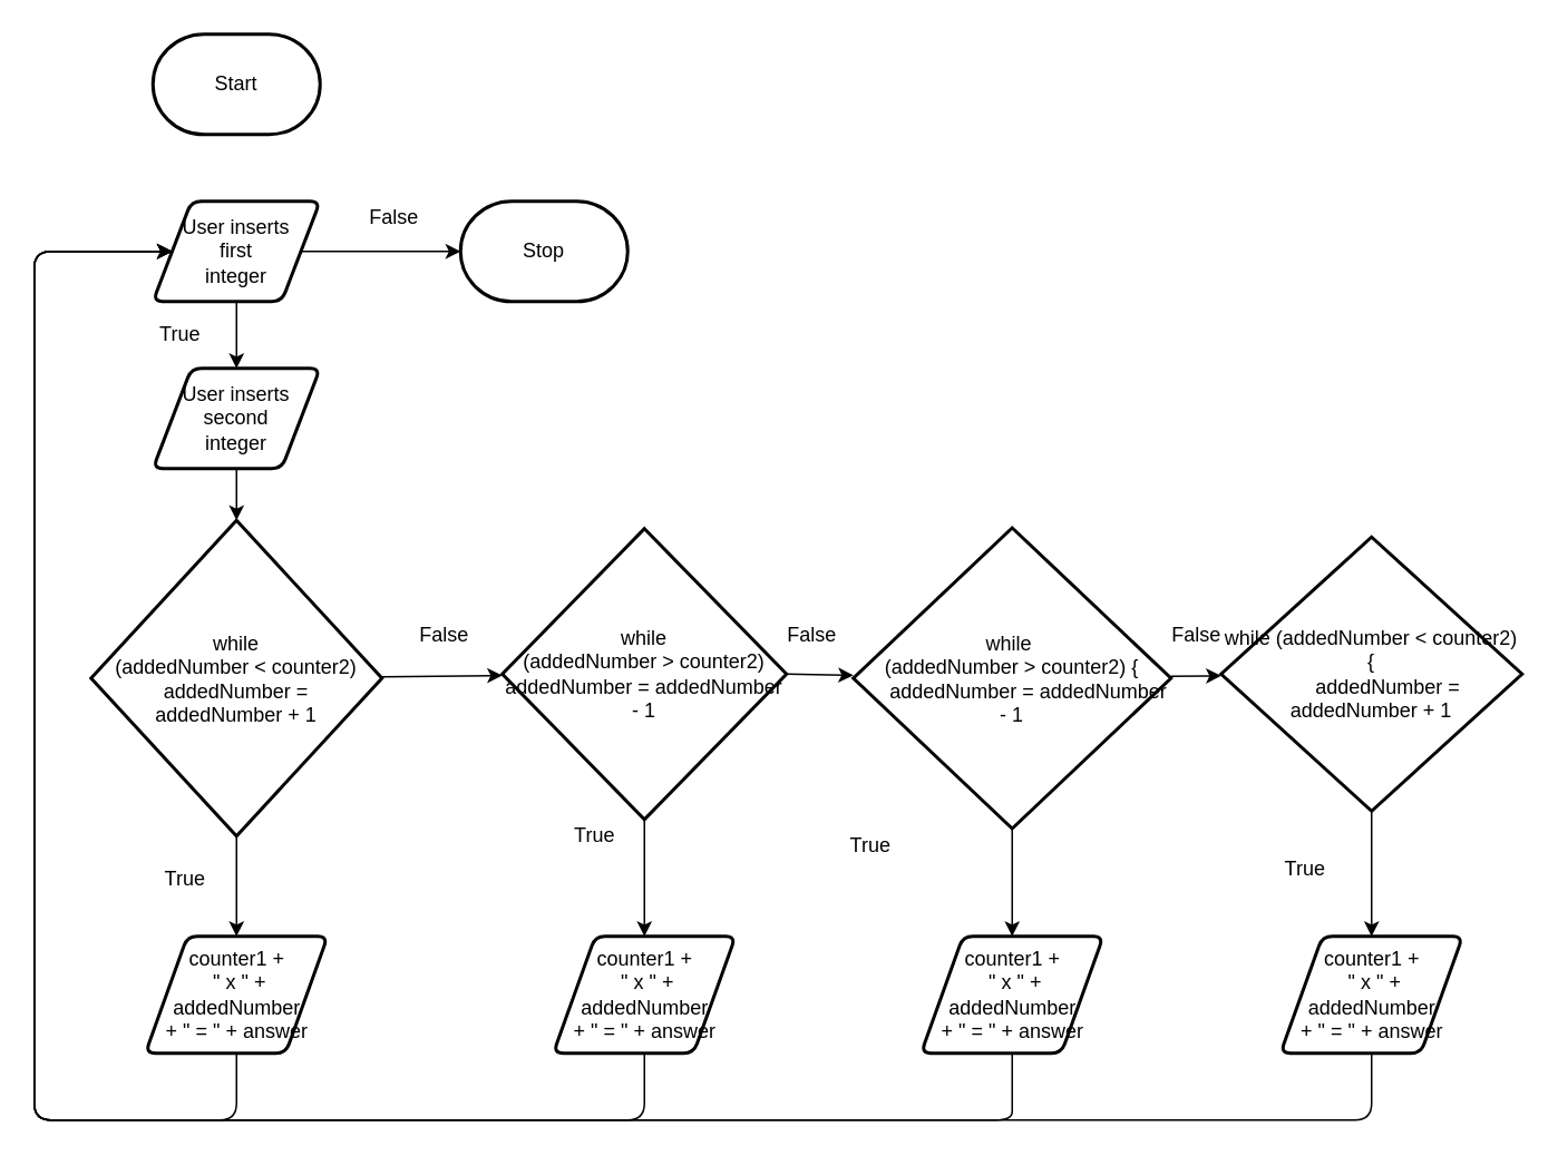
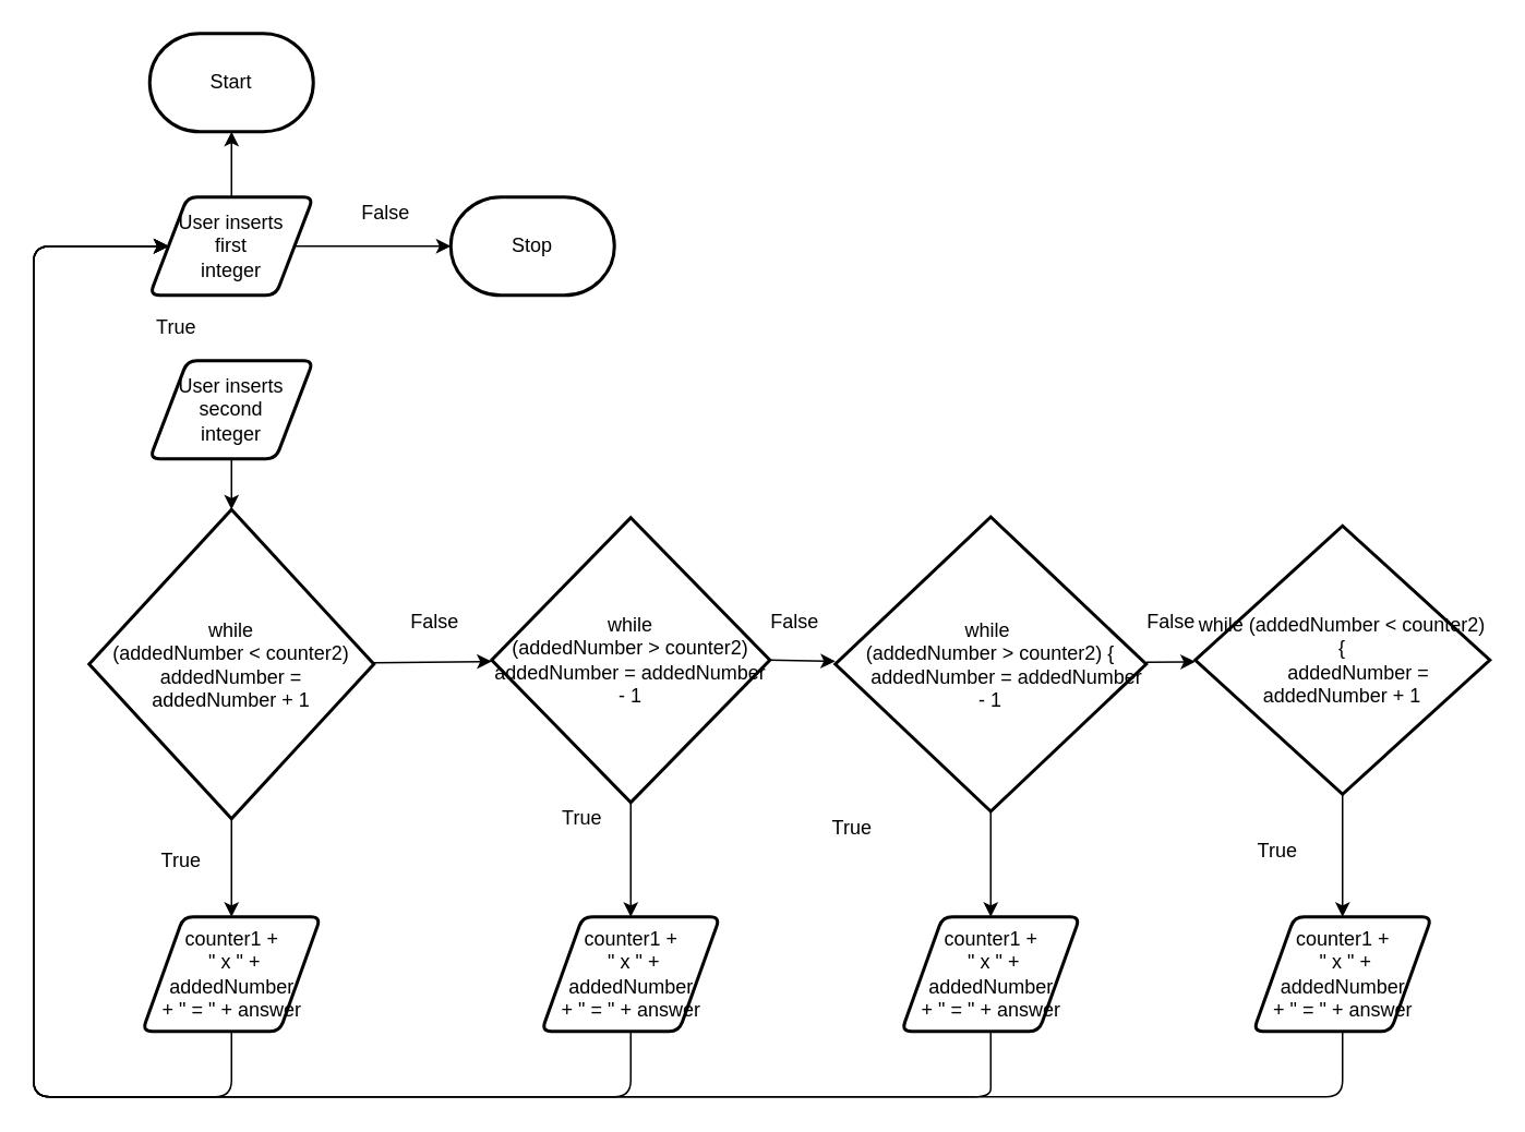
- <mxCell id="3" style="edgeStyle=none;html=1;" parent="1" source="5" target="7" edge="1"><mxGeometry relative="1" as="geometry" /></mxCell>
+ <mxCell id="3" style="edgeStyle=none;html=1;" parent="1" source="5" target="2" edge="1"><mxGeometry relative="1" as="geometry" /></mxCell>
